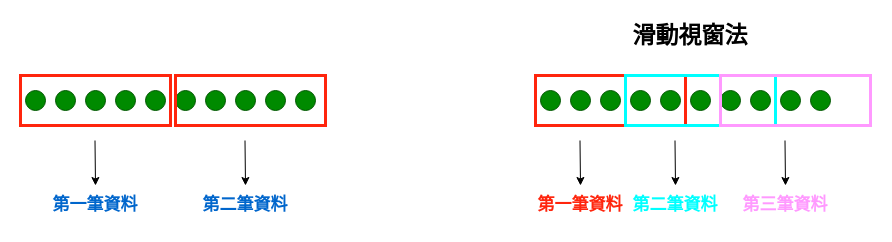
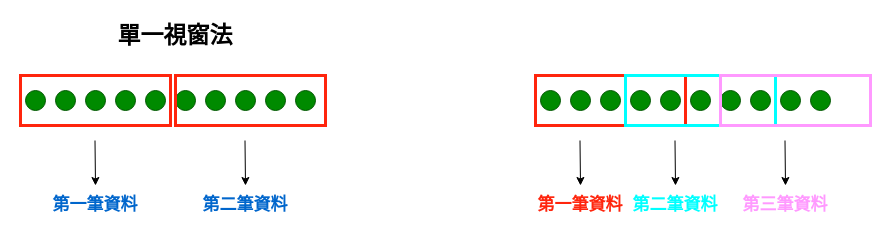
+ <mxCell id="18" value="&lt;font size=&quot;1&quot; face=&quot;Times New Roman&quot;&gt;&lt;b style=&quot;font-size: 23px;&quot;&gt;單一視窗法&lt;/b&gt;&lt;/font&gt;" style="text;html=1;strokeColor=none;fillColor=none;align=center;verticalAlign=middle;whiteSpace=wrap;rounded=0;" vertex="1" parent="1"><mxGeometry x="105" y="20" width="140" height="30" as="geometry" /></mxCell>
- <mxCell id="35" value="&lt;font size=&quot;1&quot; face=&quot;Times New Roman&quot;&gt;&lt;b style=&quot;font-size: 23px;&quot;&gt;滑動視窗法&lt;/b&gt;&lt;/font&gt;" style="text;html=1;strokeColor=none;fillColor=none;align=center;verticalAlign=middle;whiteSpace=wrap;rounded=0;" vertex="1" parent="1"><mxGeometry x="620" y="20" width="140" height="30" as="geometry" /></mxCell>
